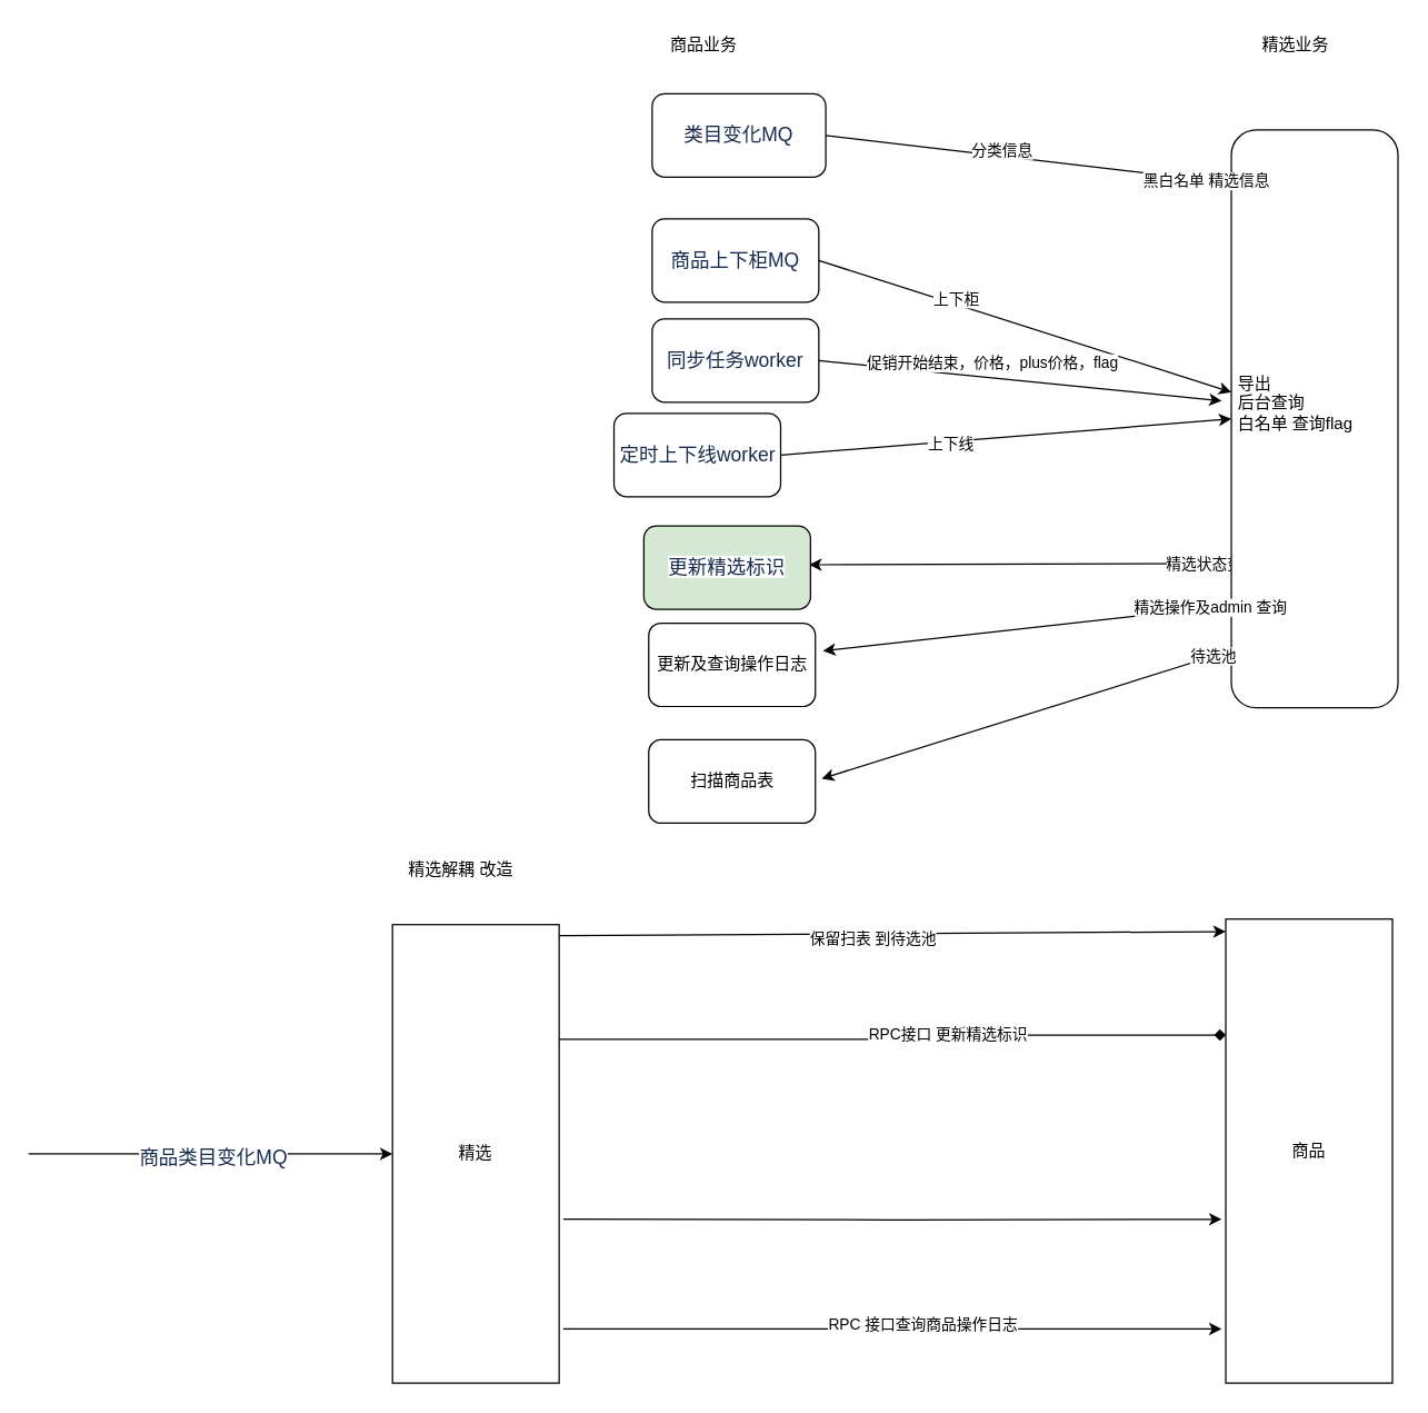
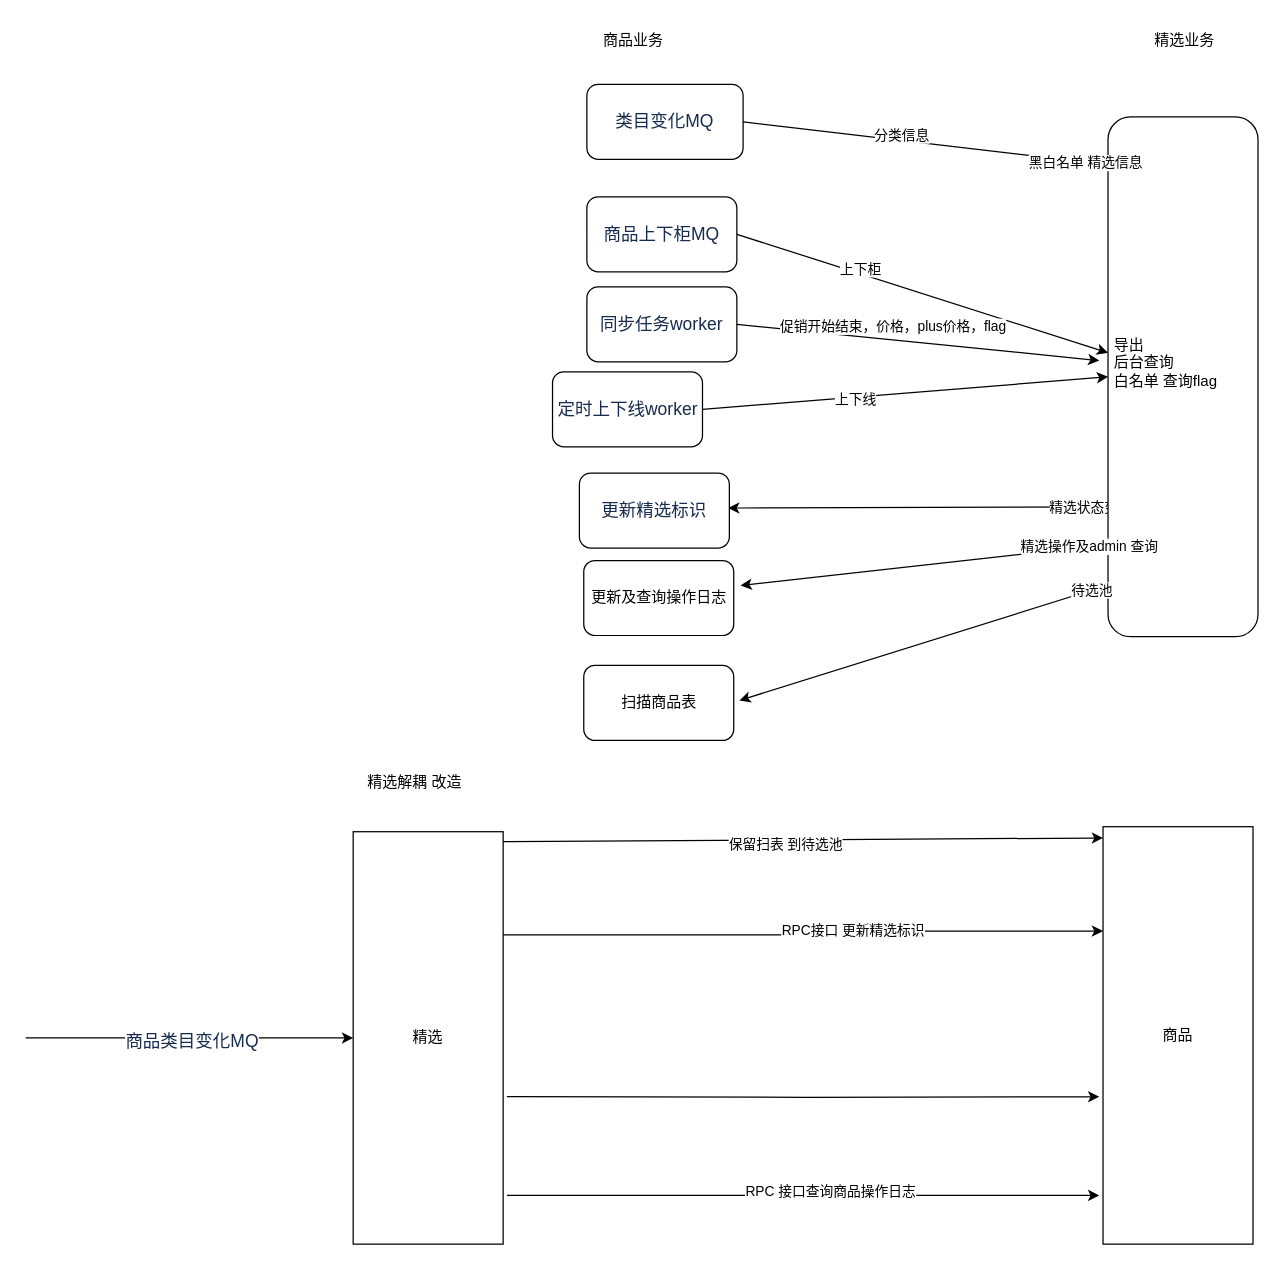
- <mxCell id="6" value="精选业务" style="text;html=1;strokeColor=none;fillColor=none;align=center;verticalAlign=middle;whiteSpace=wrap;rounded=0;" vertex="1" parent="1"><mxGeometry x="895" y="20" width="75" height="24" as="geometry" /></mxCell>
+ <mxCell id="6" value="精选业务" style="text;html=1;strokeColor=none;fillColor=none;align=center;verticalAlign=middle;whiteSpace=wrap;rounded=0;" vertex="1" parent="1"><mxGeometry x="910" y="20" width="75" height="24" as="geometry" /></mxCell>
- <mxCell id="34" value="&lt;div style=&quot;text-align: left&quot;&gt;&lt;font color=&quot;#172b4d&quot;&gt;&lt;span style=&quot;font-size: 14px ; background-color: rgb(255 , 255 , 255)&quot;&gt;更新精选标识&lt;/span&gt;&lt;/font&gt;&lt;/div&gt;" style="rounded=1;whiteSpace=wrap;html=1;fillColor=#d5e8d4;" vertex="1" parent="1"><mxGeometry x="463" y="378" width="120" height="60" as="geometry" /></mxCell>
+ <mxCell id="34" value="&lt;div style=&quot;text-align: left&quot;&gt;&lt;font color=&quot;#172b4d&quot;&gt;&lt;span style=&quot;font-size: 14px ; background-color: rgb(255 , 255 , 255)&quot;&gt;更新精选标识&lt;/span&gt;&lt;/font&gt;&lt;/div&gt;" style="rounded=1;whiteSpace=wrap;html=1;" vertex="1" parent="1"><mxGeometry x="463" y="378" width="120" height="60" as="geometry" /></mxCell>
- <mxCell id="16" style="edgeStyle=orthogonalEdgeStyle;rounded=0;orthogonalLoop=1;jettySize=auto;html=1;exitX=1;exitY=0.25;exitDx=0;exitDy=0;entryX=0;entryY=0.25;entryDx=0;entryDy=0;endArrow=diamond;" edge="1" parent="1" source="18" target="14"><mxGeometry relative="1" as="geometry" /></mxCell>
+ <mxCell id="16" style="edgeStyle=orthogonalEdgeStyle;rounded=0;orthogonalLoop=1;jettySize=auto;html=1;exitX=1;exitY=0.25;exitDx=0;exitDy=0;entryX=0;entryY=0.25;entryDx=0;entryDy=0;" edge="1" parent="1" source="18" target="14"><mxGeometry relative="1" as="geometry" /></mxCell>
